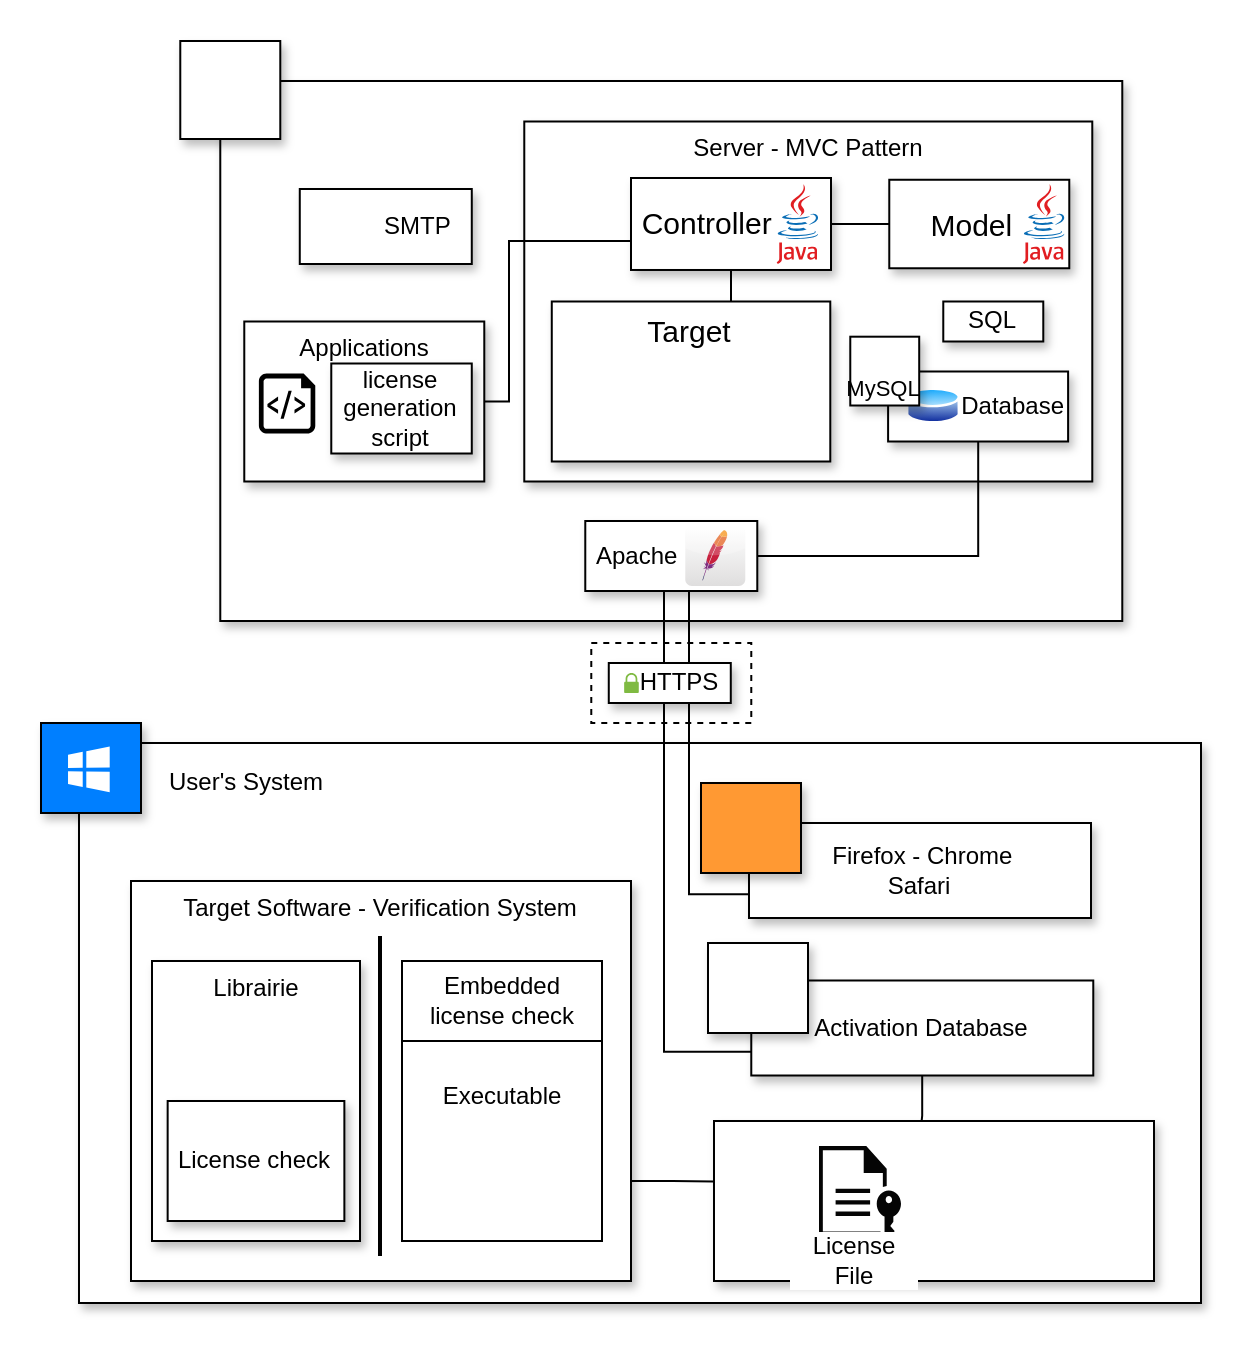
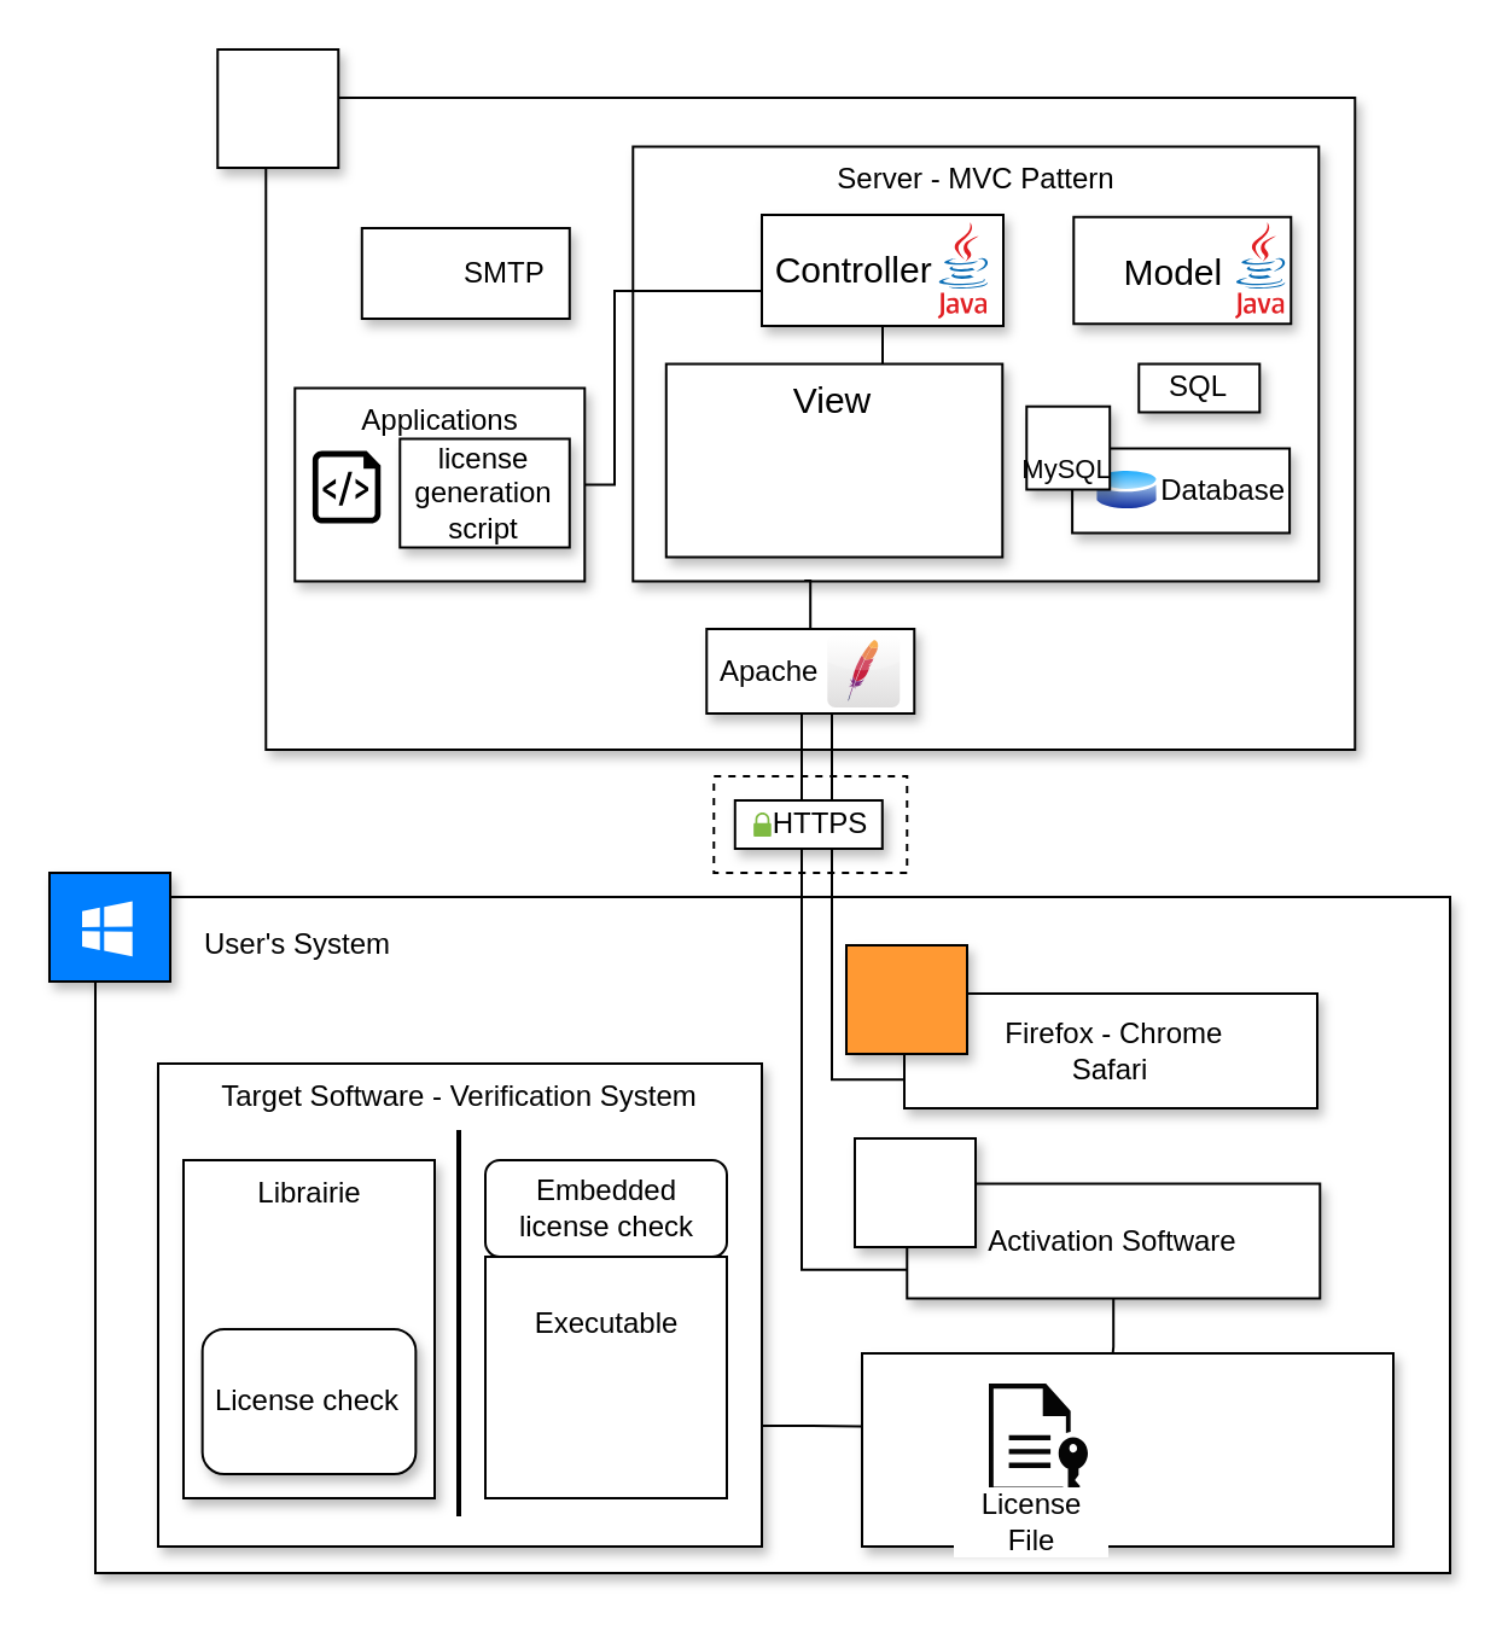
- <mxCell id="7" style="edgeStyle=orthogonalEdgeStyle;rounded=0;orthogonalLoop=1;jettySize=auto;html=1;entryX=0;entryY=0.5;entryDx=0;entryDy=0;endArrow=none;endFill=0;" edge="1" parent="1" source="9" target="6"><mxGeometry relative="1" as="geometry" /></mxCell>
- <mxCell id="11" value="&lt;font style=&quot;font-size: 15px&quot;&gt;Target&lt;/font&gt;" style="rounded=0;whiteSpace=wrap;html=1;verticalAlign=top;sketch=0;shadow=1;" vertex="1" parent="1"><mxGeometry x="275.39" y="150.25" width="139.25" height="80" as="geometry" /></mxCell>
+ <mxCell id="11" value="&lt;font style=&quot;font-size: 15px&quot;&gt;View&lt;/font&gt;" style="rounded=0;whiteSpace=wrap;html=1;verticalAlign=top;sketch=0;shadow=1;" vertex="1" parent="1"><mxGeometry x="275.39" y="150.25" width="139.25" height="80" as="geometry" /></mxCell>
- <mxCell id="40" style="edgeStyle=orthogonalEdgeStyle;rounded=0;orthogonalLoop=1;jettySize=auto;html=1;fontSize=15;startArrow=none;startFill=0;endArrow=none;endFill=0;" edge="1" parent="1" source="43" target="33"><mxGeometry relative="1" as="geometry" /></mxCell>
+ <mxCell id="40" style="edgeStyle=orthogonalEdgeStyle;rounded=0;orthogonalLoop=1;jettySize=auto;html=1;entryX=0.25;entryY=1;entryDx=0;entryDy=0;fontSize=15;startArrow=none;startFill=0;endArrow=none;endFill=0;" edge="1" parent="1" source="43" target="3"><mxGeometry relative="1" as="geometry" /></mxCell>
- <mxCell id="49" value="Embedded license check" style="rounded=0;whiteSpace=wrap;html=1;align=center;verticalAlign=middle;" vertex="1" parent="1"><mxGeometry x="200.5" y="480" width="100" height="40" as="geometry" /></mxCell>
+ <mxCell id="49" value="Embedded license check" style="whiteSpace=wrap;html=1;align=center;verticalAlign=middle;rounded=1;" vertex="1" parent="1"><mxGeometry x="200.5" y="480" width="100" height="40" as="geometry" /></mxCell>
- <mxCell id="55" value="Activation Database" style="rounded=0;whiteSpace=wrap;html=1;verticalAlign=middle;sketch=0;shadow=1;" vertex="1" parent="1"><mxGeometry x="375.14" y="489.75" width="171" height="47.5" as="geometry" /></mxCell>
+ <mxCell id="55" value="Activation Software" style="rounded=0;whiteSpace=wrap;html=1;verticalAlign=middle;sketch=0;shadow=1;" vertex="1" parent="1"><mxGeometry x="375.14" y="489.75" width="171" height="47.5" as="geometry" /></mxCell>
- <mxCell id="52" value="License check" style="rounded=0;whiteSpace=wrap;html=1;verticalAlign=middle;sketch=0;shadow=1;" vertex="1" parent="1"><mxGeometry x="83.33" y="550" width="88.35" height="60" as="geometry" /></mxCell>
+ <mxCell id="52" value="License check" style="whiteSpace=wrap;html=1;verticalAlign=middle;sketch=0;shadow=1;rounded=1;" vertex="1" parent="1"><mxGeometry x="83.33" y="550" width="88.35" height="60" as="geometry" /></mxCell>
